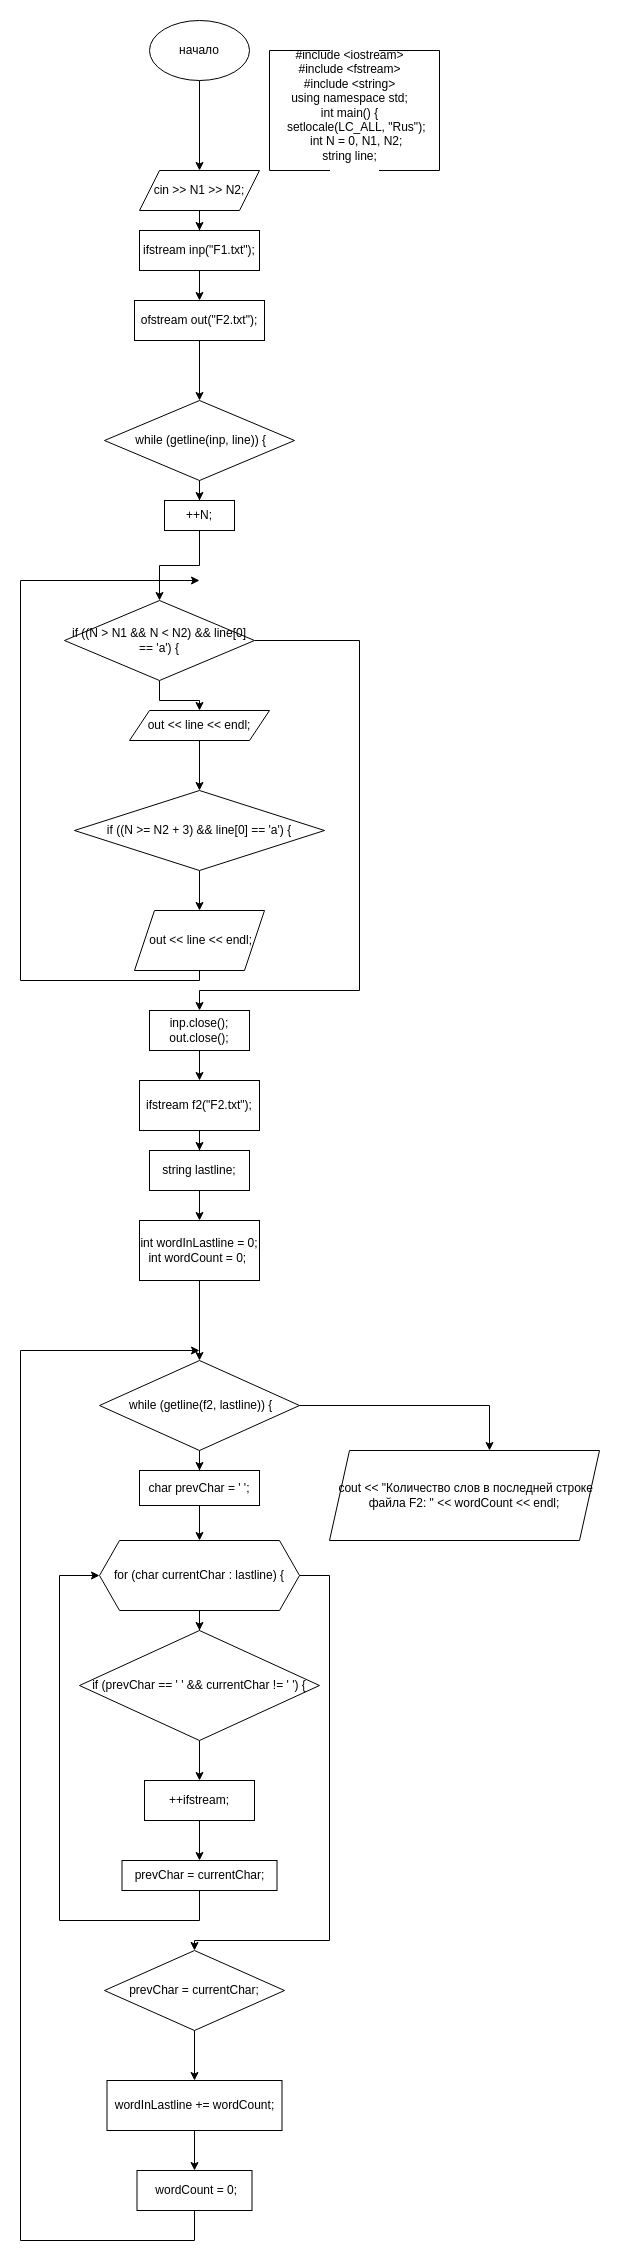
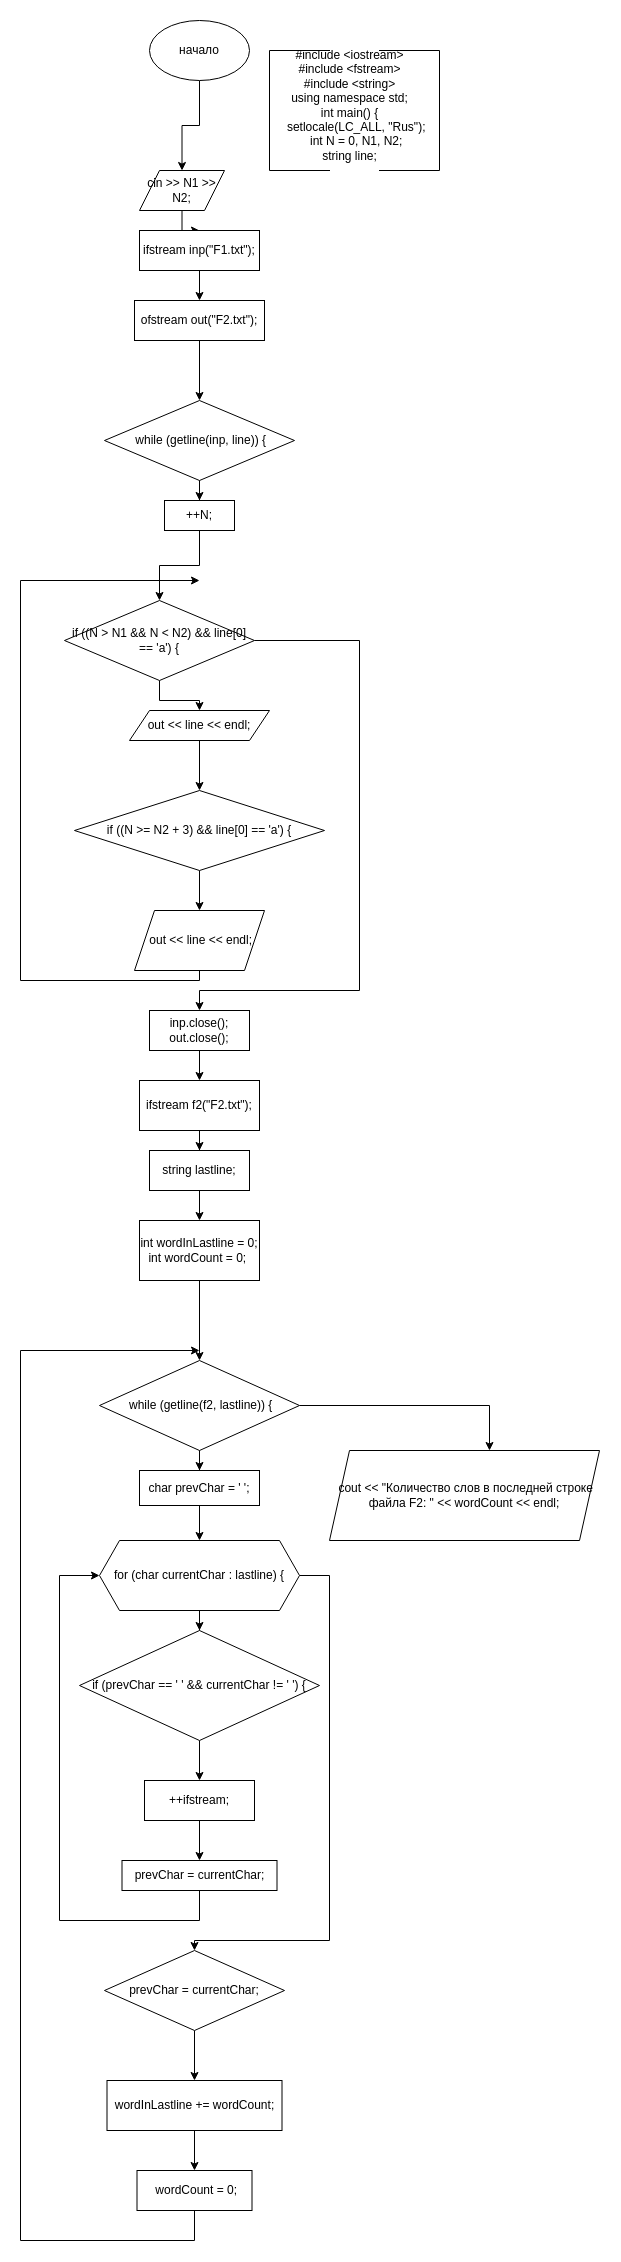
- <mxCell id="5" value="cin &amp;gt;&amp;gt; N1 &amp;gt;&amp;gt; N2;" style="shape=parallelogram;perimeter=parallelogramPerimeter;whiteSpace=wrap;html=1;fixedSize=1;" vertex="1" parent="1"><mxGeometry x="139" y="170" width="120" height="40" as="geometry" /></mxCell>
+ <mxCell id="5" value="cin &amp;gt;&amp;gt; N1 &amp;gt;&amp;gt; N2;" style="shape=parallelogram;perimeter=parallelogramPerimeter;whiteSpace=wrap;html=1;fixedSize=1;" vertex="1" parent="1"><mxGeometry x="139" y="170" width="85" height="40" as="geometry" /></mxCell>
